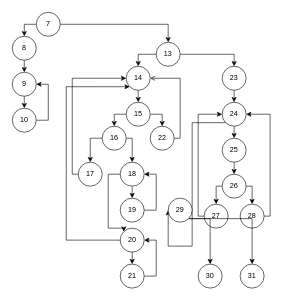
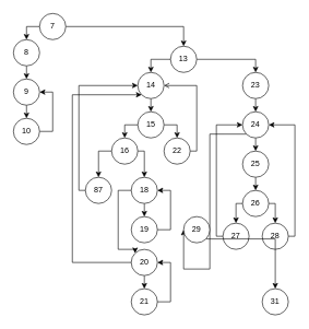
- <mxCell id="27" value="17" style="ellipse;whiteSpace=wrap;html=1;" vertex="1" parent="1"><mxGeometry x="130" y="270" width="40" height="40" as="geometry" /></mxCell>
+ <mxCell id="27" value="87" style="ellipse;whiteSpace=wrap;html=1;" vertex="1" parent="1"><mxGeometry x="130" y="270" width="40" height="40" as="geometry" /></mxCell>
- <mxCell id="50" style="edgeStyle=orthogonalEdgeStyle;rounded=0;orthogonalLoop=1;jettySize=auto;html=1;exitX=0;exitY=1;exitDx=0;exitDy=0;entryX=0.5;entryY=0;entryDx=0;entryDy=0;" edge="1" parent="1" source="52" target="53"><mxGeometry relative="1" as="geometry" /></mxCell>
- <mxCell id="53" value="30" style="ellipse;whiteSpace=wrap;html=1;" vertex="1" parent="1"><mxGeometry x="330" y="440" width="40" height="40" as="geometry" /></mxCell>
